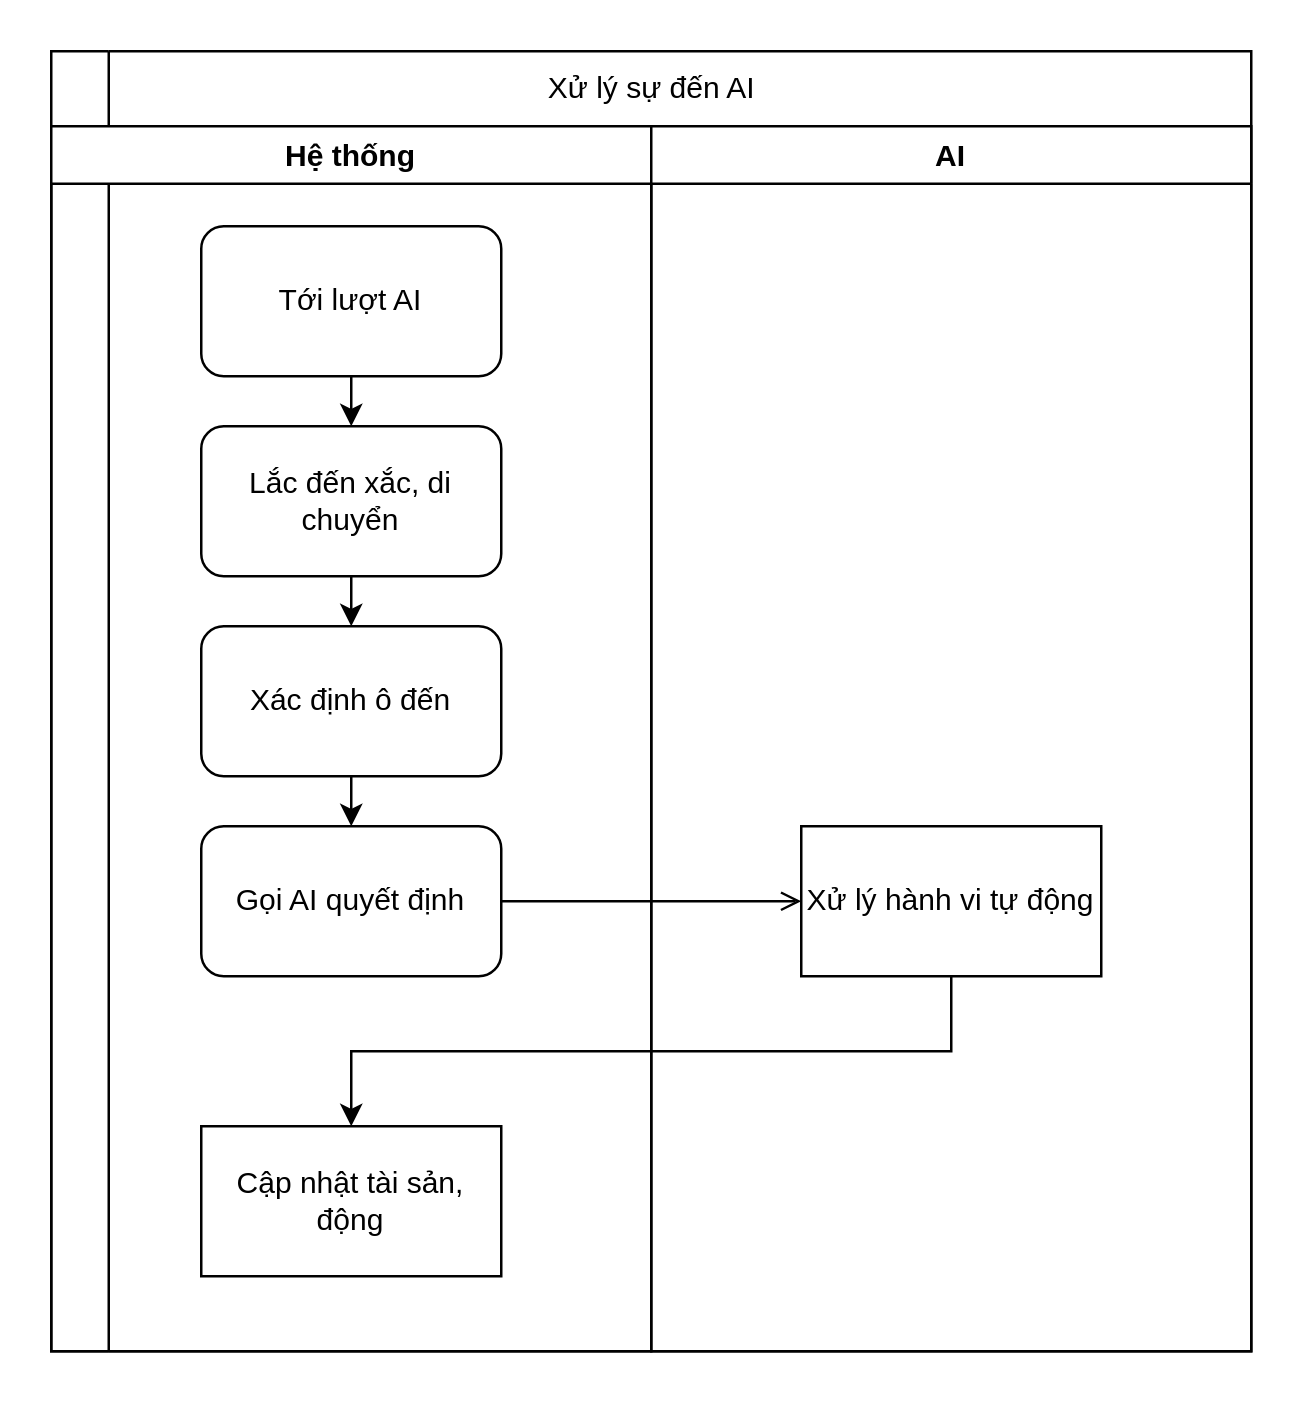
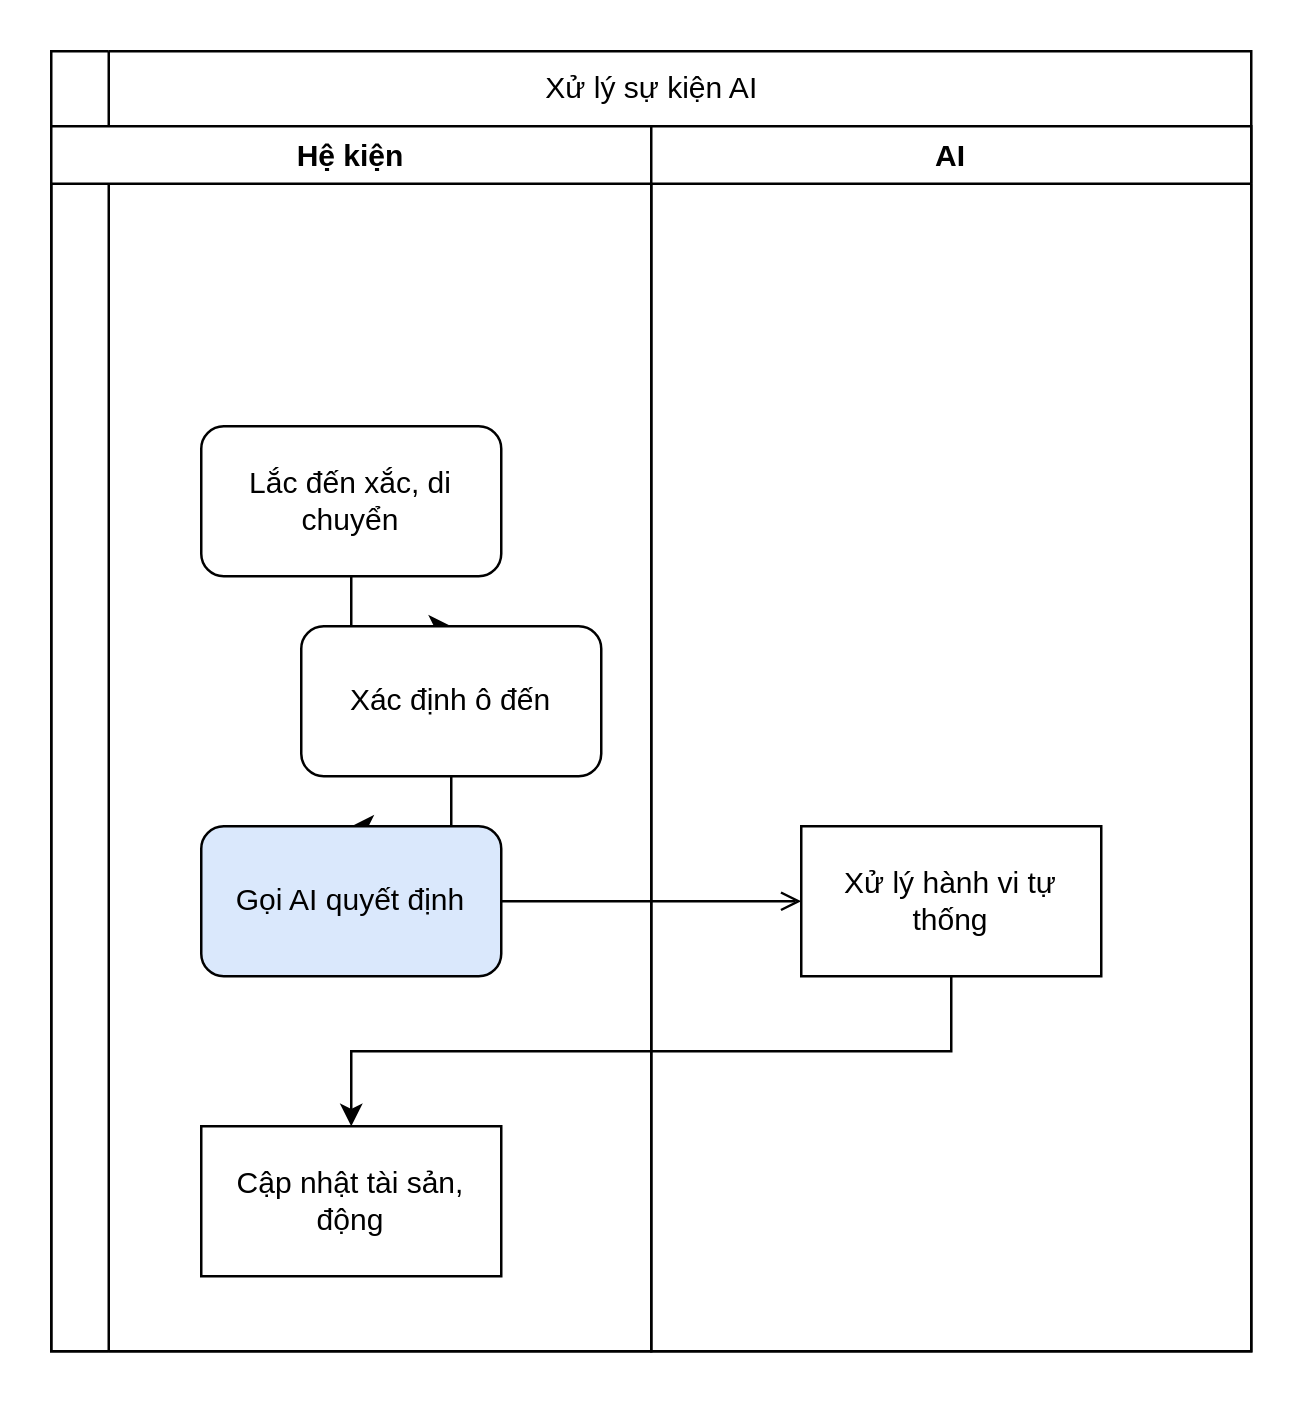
- <mxCell id="14" value="Xử lý sự đến AI" style="text;html=1;align=center;verticalAlign=middle;resizable=0;points=[];autosize=1;strokeColor=none;fillColor=none;" vertex="1" parent="2"><mxGeometry x="185" width="110" height="30" as="geometry" /></mxCell>
+ <mxCell id="14" value="Xử lý sự kiện AI" style="text;html=1;align=center;verticalAlign=middle;resizable=0;points=[];autosize=1;strokeColor=none;fillColor=none;" vertex="1" parent="2"><mxGeometry x="185" width="110" height="30" as="geometry" /></mxCell>
- <mxCell id="3" value="Hệ thống" style="swimlane;horizontal=1;" parent="2" vertex="1"><mxGeometry y="30" width="240" height="490" as="geometry" /></mxCell>
+ <mxCell id="3" value="Hệ kiện" style="swimlane;horizontal=1;" parent="2" vertex="1"><mxGeometry y="30" width="240" height="490" as="geometry" /></mxCell>
- <mxCell id="5" value="Tới lượt AI" style="rounded=1;whiteSpace=wrap;html=1;" vertex="1" parent="3"><mxGeometry x="60" y="40" width="120" height="60" as="geometry" /></mxCell>
- <mxCell id="4" style="edgeStyle=orthogonalEdgeStyle;rounded=0;orthogonalLoop=1;jettySize=auto;html=1;exitX=0.5;exitY=1;exitDx=0;exitDy=0;entryX=0.5;entryY=0;entryDx=0;entryDy=0;" edge="1" parent="3" source="5" target="7"><mxGeometry relative="1" as="geometry" /></mxCell>
- <mxCell id="9" value="Xác định ô đến" style="rounded=1;whiteSpace=wrap;html=1;" vertex="1" parent="3"><mxGeometry x="60" y="200" width="120" height="60" as="geometry" /></mxCell>
+ <mxCell id="9" value="Xác định ô đến" style="rounded=1;whiteSpace=wrap;html=1;" vertex="1" parent="3"><mxGeometry x="100" y="200" width="120" height="60" as="geometry" /></mxCell>
- <mxCell id="10" value="Gọi AI quyết định" style="rounded=1;whiteSpace=wrap;html=1;" vertex="1" parent="3"><mxGeometry x="60" y="280" width="120" height="60" as="geometry" /></mxCell>
+ <mxCell id="10" value="Gọi AI quyết định" style="rounded=1;whiteSpace=wrap;html=1;fillColor=#dae8fc;" vertex="1" parent="3"><mxGeometry x="60" y="280" width="120" height="60" as="geometry" /></mxCell>
- <mxCell id="13" value="Xử lý hành vi tự động" style="rounded=0;whiteSpace=wrap;html=1;" vertex="1" parent="12"><mxGeometry x="60" y="280" width="120" height="60" as="geometry" /></mxCell>
+ <mxCell id="13" value="Xử lý hành vi tự thống" style="rounded=0;whiteSpace=wrap;html=1;" vertex="1" parent="12"><mxGeometry x="60" y="280" width="120" height="60" as="geometry" /></mxCell>
